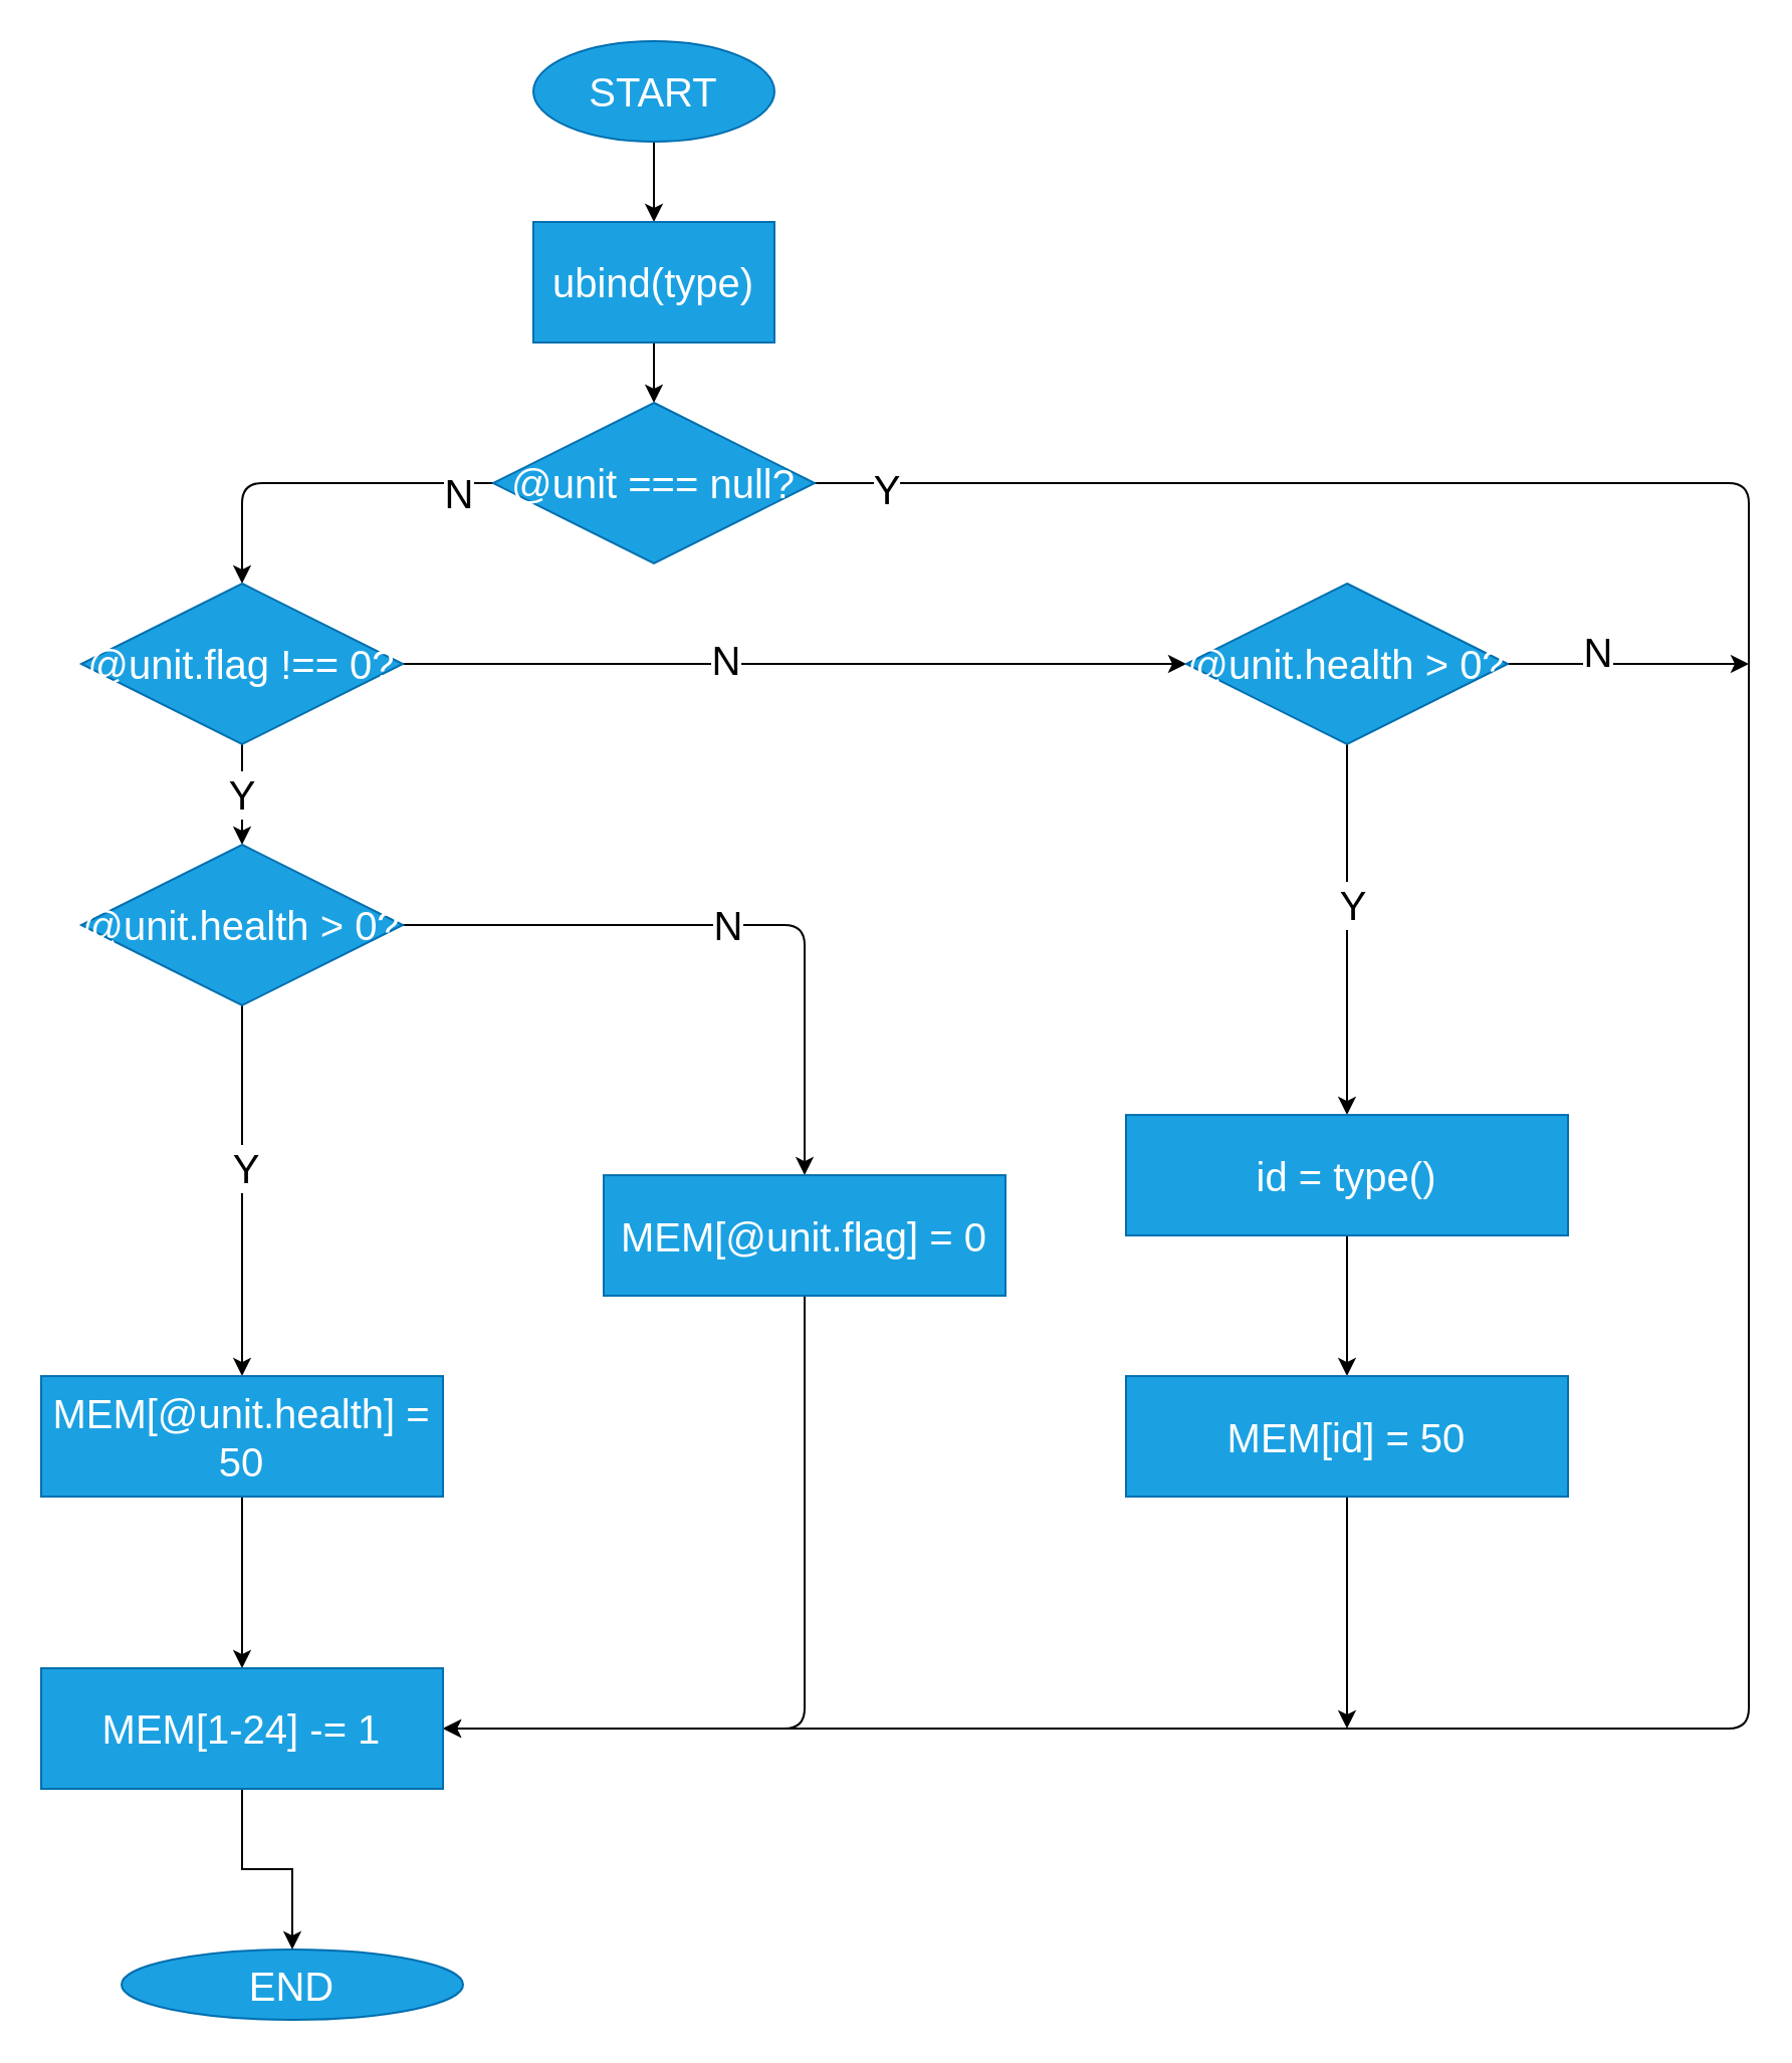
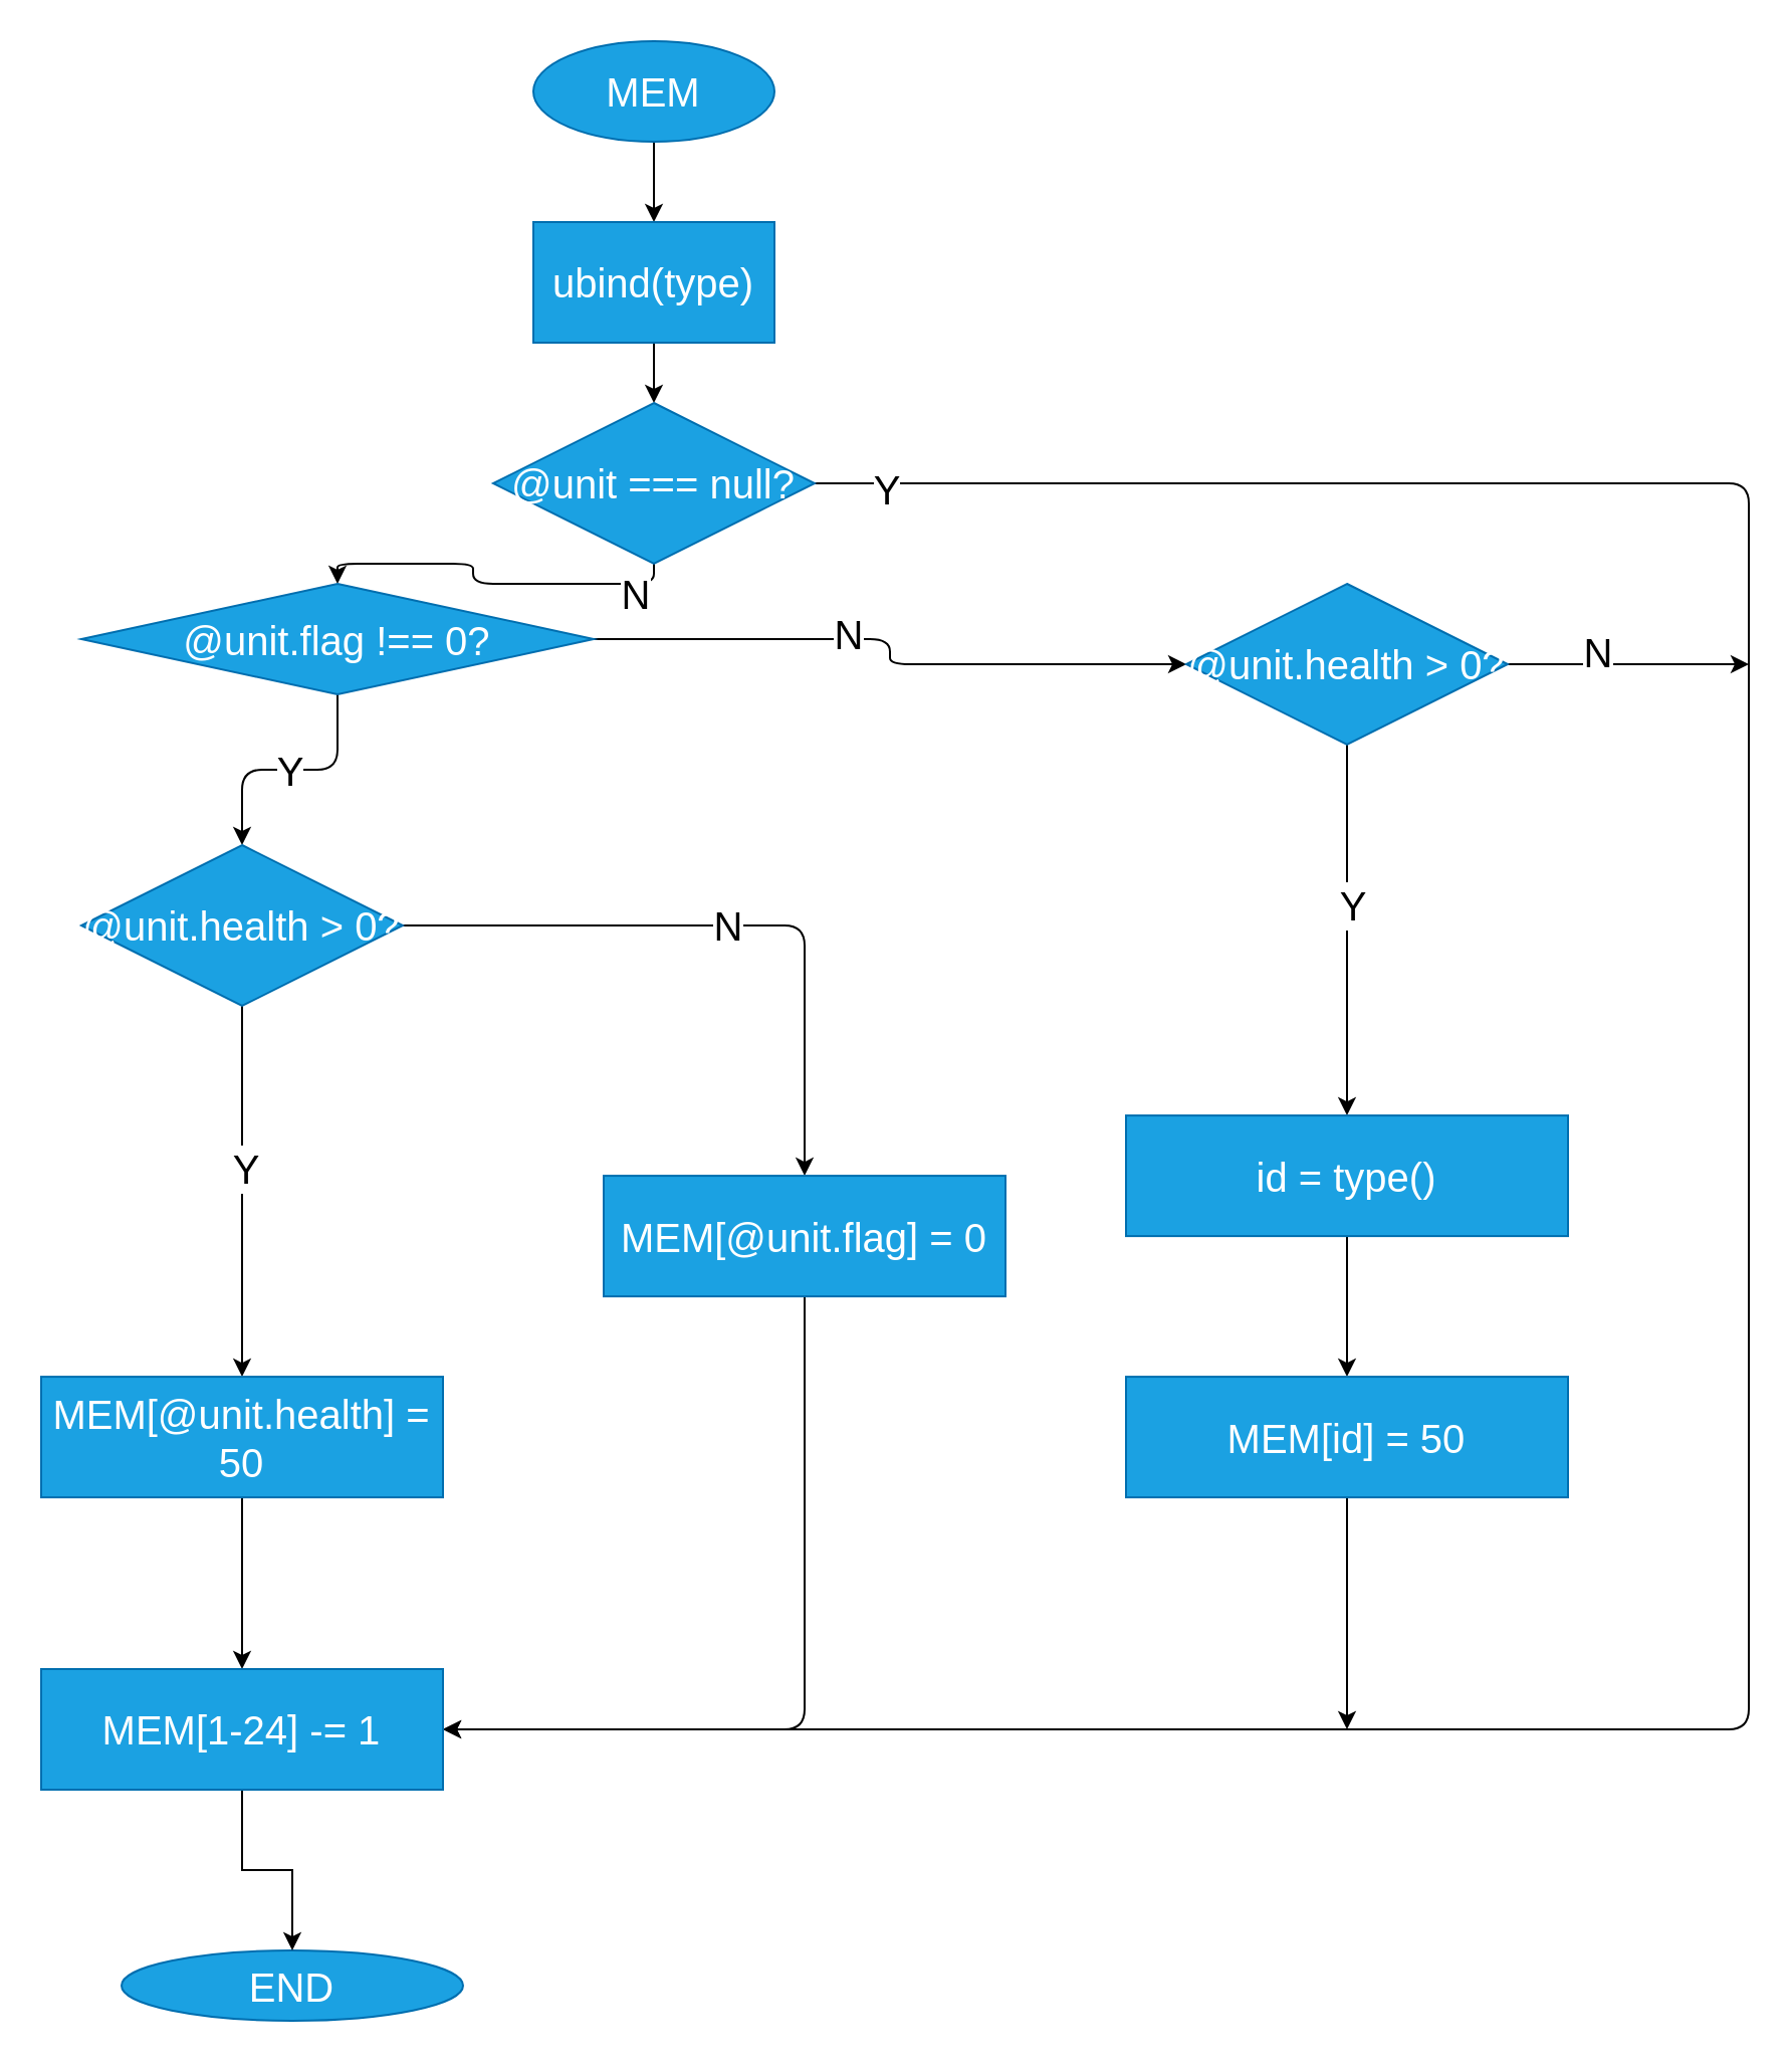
- <mxCell id="3" value="START" style="ellipse;whiteSpace=wrap;html=1;fontSize=20;fillColor=#1ba1e2;fontColor=#ffffff;strokeColor=#006EAF;" parent="1" vertex="1"><mxGeometry x="265" y="20" width="120" height="50" as="geometry" /></mxCell>
+ <mxCell id="3" value="MEM" style="ellipse;whiteSpace=wrap;html=1;fontSize=20;fillColor=#1ba1e2;fontColor=#ffffff;strokeColor=#006EAF;" parent="1" vertex="1"><mxGeometry x="265" y="20" width="120" height="50" as="geometry" /></mxCell>
- <mxCell id="15" value="@unit.flag !== 0?" style="rhombus;whiteSpace=wrap;html=1;fontSize=20;fillColor=#1ba1e2;strokeColor=#006EAF;fontColor=#ffffff;" parent="1" vertex="1"><mxGeometry x="40" y="290" width="160" height="80" as="geometry" /></mxCell>
+ <mxCell id="15" value="@unit.flag !== 0?" style="rhombus;whiteSpace=wrap;html=1;fontSize=20;fillColor=#1ba1e2;strokeColor=#006EAF;fontColor=#ffffff;" parent="1" vertex="1"><mxGeometry x="40" y="290" width="255" height="55" as="geometry" /></mxCell>
